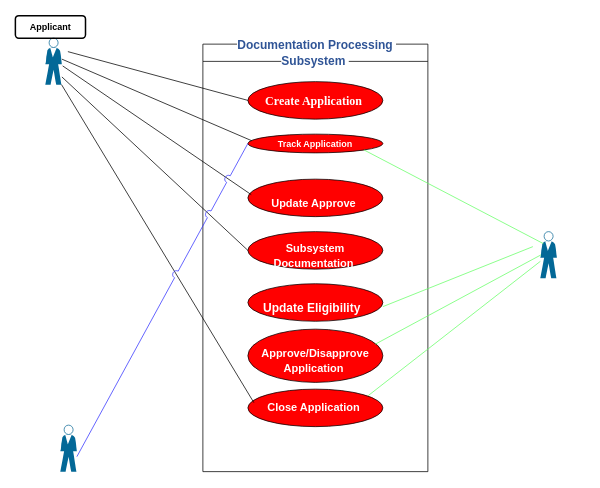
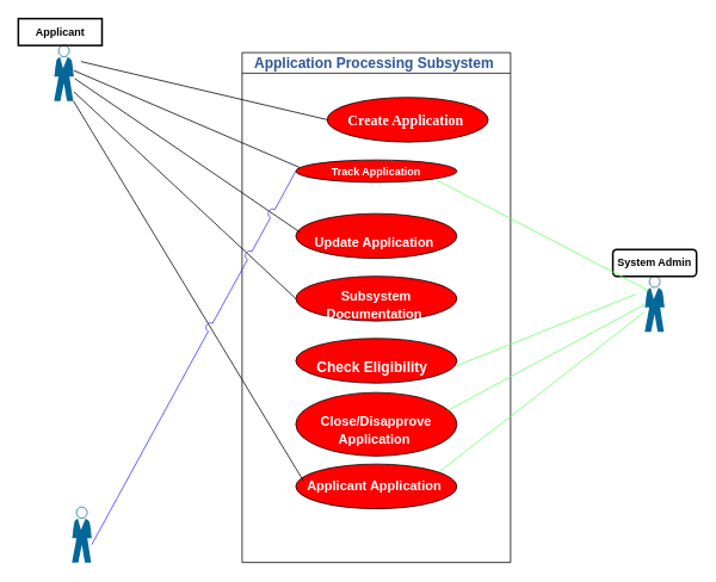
- <mxCell id="15" value="&lt;b&gt;Applicant&lt;/b&gt;" style="rounded=1;whiteSpace=wrap;html=1;strokeWidth=2;fillWeight=4;hachureGap=8;hachureAngle=45;fillColor=none;" vertex="1" parent="1"><mxGeometry x="20" y="20" width="93.5" height="30" as="geometry" /></mxCell>
+ <mxCell id="15" value="&lt;b&gt;Applicant&lt;/b&gt;" style="whiteSpace=wrap;html=1;strokeWidth=2;fillWeight=4;hachureGap=8;hachureAngle=45;fillColor=none;rounded=0;" vertex="1" parent="1"><mxGeometry x="20" y="20" width="93.5" height="30" as="geometry" /></mxCell>
- <mxCell id="2" value="&lt;span style=&quot;-webkit-user-drag: none; -webkit-tap-highlight-color: transparent; margin: 0px; padding: 0px; user-select: text; text-align: left; text-indent: 48px; white-space-collapse: preserve; background-color: rgb(255, 255, 255); color: rgb(47, 84, 150); font-size: 12pt; line-height: 20.504px; font-family: &amp;quot;Calibri Light&amp;quot;, &amp;quot;Calibri Light_EmbeddedFont&amp;quot;, &amp;quot;Calibri Light_MSFontService&amp;quot;, sans-serif; font-variant-ligatures: none !important;&quot; class=&quot;TextRun SCXW82312614 BCX0&quot; lang=&quot;EN-CA&quot; data-contrast=&quot;none&quot;&gt;&lt;span style=&quot;-webkit-user-drag: none; -webkit-tap-highlight-color: transparent; margin: 0px; padding: 0px; user-select: text;&quot; class=&quot;NormalTextRun SCXW82312614 BCX0&quot;&gt;Documentation Processing Subsystem&lt;/span&gt;&lt;/span&gt;&lt;span style=&quot;-webkit-user-drag: none; -webkit-tap-highlight-color: transparent; margin: 0px; padding: 0px; user-select: text; font-weight: 400; text-align: left; text-indent: 48px; white-space-collapse: preserve; background-color: rgb(255, 255, 255); font-size: 12pt; line-height: 20.504px; font-family: &amp;quot;Calibri Light&amp;quot;, &amp;quot;Calibri Light_EmbeddedFont&amp;quot;, &amp;quot;Calibri Light_MSFontService&amp;quot;, sans-serif; color: rgb(47, 84, 150);&quot; data-ccp-props=&quot;{&amp;quot;201341983&amp;quot;:0,&amp;quot;335559685&amp;quot;:1440,&amp;quot;335559731&amp;quot;:720,&amp;quot;335559739&amp;quot;:160,&amp;quot;335559740&amp;quot;:259}&quot; class=&quot;EOP SCXW82312614 BCX0&quot;&gt;&amp;nbsp;&lt;/span&gt;" style="swimlane;whiteSpace=wrap;html=1;" vertex="1" parent="1"><mxGeometry x="270" y="58" width="300" height="570" as="geometry" /></mxCell>
+ <mxCell id="2" value="&lt;span style=&quot;-webkit-user-drag: none; -webkit-tap-highlight-color: transparent; margin: 0px; padding: 0px; user-select: text; text-align: left; text-indent: 48px; white-space-collapse: preserve; background-color: rgb(255, 255, 255); color: rgb(47, 84, 150); font-size: 12pt; line-height: 20.504px; font-family: &amp;quot;Calibri Light&amp;quot;, &amp;quot;Calibri Light_EmbeddedFont&amp;quot;, &amp;quot;Calibri Light_MSFontService&amp;quot;, sans-serif; font-variant-ligatures: none !important;&quot; class=&quot;TextRun SCXW82312614 BCX0&quot; lang=&quot;EN-CA&quot; data-contrast=&quot;none&quot;&gt;&lt;span style=&quot;-webkit-user-drag: none; -webkit-tap-highlight-color: transparent; margin: 0px; padding: 0px; user-select: text;&quot; class=&quot;NormalTextRun SCXW82312614 BCX0&quot;&gt;Application Processing Subsystem&lt;/span&gt;&lt;/span&gt;&lt;span style=&quot;-webkit-user-drag: none; -webkit-tap-highlight-color: transparent; margin: 0px; padding: 0px; user-select: text; font-weight: 400; text-align: left; text-indent: 48px; white-space-collapse: preserve; background-color: rgb(255, 255, 255); font-size: 12pt; line-height: 20.504px; font-family: &amp;quot;Calibri Light&amp;quot;, &amp;quot;Calibri Light_EmbeddedFont&amp;quot;, &amp;quot;Calibri Light_MSFontService&amp;quot;, sans-serif; color: rgb(47, 84, 150);&quot; data-ccp-props=&quot;{&amp;quot;201341983&amp;quot;:0,&amp;quot;335559685&amp;quot;:1440,&amp;quot;335559731&amp;quot;:720,&amp;quot;335559739&amp;quot;:160,&amp;quot;335559740&amp;quot;:259}&quot; class=&quot;EOP SCXW82312614 BCX0&quot;&gt;&amp;nbsp;&lt;/span&gt;" style="swimlane;whiteSpace=wrap;html=1;" vertex="1" parent="1"><mxGeometry x="270" y="58" width="300" height="570" as="geometry" /></mxCell>
- <mxCell id="3" value="&lt;b&gt;&lt;font color=&quot;#ffffff&quot;&gt;&lt;span style=&quot;-webkit-user-drag: none; -webkit-tap-highlight-color: transparent; margin: 0px; padding: 0px; user-select: text; text-align: justify; white-space-collapse: preserve; font-size: 12pt; line-height: 27px; font-family: &amp;quot;Times New Roman&amp;quot;, &amp;quot;Times New Roman_EmbeddedFont&amp;quot;, &amp;quot;Times New Roman_MSFontService&amp;quot;, serif; font-variant-ligatures: none !important;&quot; class=&quot;TextRun SCXW160247096 BCX0&quot; lang=&quot;EN-CA&quot; data-contrast=&quot;auto&quot;&gt;&lt;span style=&quot;-webkit-user-drag: none; -webkit-tap-highlight-color: transparent; margin: 0px; padding: 0px; user-select: text;&quot; class=&quot;NormalTextRun SCXW160247096 BCX0&quot;&gt;Create Application&lt;/span&gt;&lt;/span&gt;&lt;span style=&quot;-webkit-user-drag: none; -webkit-tap-highlight-color: transparent; margin: 0px; padding: 0px; user-select: text; text-align: justify; white-space-collapse: preserve; font-size: 12pt; line-height: 27px; font-family: &amp;quot;Times New Roman&amp;quot;, &amp;quot;Times New Roman_EmbeddedFont&amp;quot;, &amp;quot;Times New Roman_MSFontService&amp;quot;, serif;&quot; data-ccp-props=&quot;{&amp;quot;201341983&amp;quot;:0,&amp;quot;335551550&amp;quot;:6,&amp;quot;335551620&amp;quot;:6,&amp;quot;335559740&amp;quot;:360}&quot; class=&quot;EOP SCXW160247096 BCX0&quot;&gt;&amp;nbsp;&lt;/span&gt;&lt;/font&gt;&lt;/b&gt;" style="ellipse;whiteSpace=wrap;html=1;fillColor=#FF0000;" vertex="1" parent="2"><mxGeometry x="60" y="50" width="180" height="50" as="geometry" /></mxCell>
+ <mxCell id="3" value="&lt;b&gt;&lt;font color=&quot;#ffffff&quot;&gt;&lt;span style=&quot;-webkit-user-drag: none; -webkit-tap-highlight-color: transparent; margin: 0px; padding: 0px; user-select: text; text-align: justify; white-space-collapse: preserve; font-size: 12pt; line-height: 27px; font-family: &amp;quot;Times New Roman&amp;quot;, &amp;quot;Times New Roman_EmbeddedFont&amp;quot;, &amp;quot;Times New Roman_MSFontService&amp;quot;, serif; font-variant-ligatures: none !important;&quot; class=&quot;TextRun SCXW160247096 BCX0&quot; lang=&quot;EN-CA&quot; data-contrast=&quot;auto&quot;&gt;&lt;span style=&quot;-webkit-user-drag: none; -webkit-tap-highlight-color: transparent; margin: 0px; padding: 0px; user-select: text;&quot; class=&quot;NormalTextRun SCXW160247096 BCX0&quot;&gt;Create Application&lt;/span&gt;&lt;/span&gt;&lt;span style=&quot;-webkit-user-drag: none; -webkit-tap-highlight-color: transparent; margin: 0px; padding: 0px; user-select: text; text-align: justify; white-space-collapse: preserve; font-size: 12pt; line-height: 27px; font-family: &amp;quot;Times New Roman&amp;quot;, &amp;quot;Times New Roman_EmbeddedFont&amp;quot;, &amp;quot;Times New Roman_MSFontService&amp;quot;, serif;&quot; data-ccp-props=&quot;{&amp;quot;201341983&amp;quot;:0,&amp;quot;335551550&amp;quot;:6,&amp;quot;335551620&amp;quot;:6,&amp;quot;335559740&amp;quot;:360}&quot; class=&quot;EOP SCXW160247096 BCX0&quot;&gt;&amp;nbsp;&lt;/span&gt;&lt;/font&gt;&lt;/b&gt;" style="ellipse;whiteSpace=wrap;html=1;fillColor=#FF0000;" vertex="1" parent="2"><mxGeometry x="95" y="50" width="180" height="50" as="geometry" /></mxCell>
- <mxCell id="6" value="&lt;font color=&quot;#ffffff&quot;&gt;&lt;b&gt;&lt;br&gt;&lt;span style=&quot;-webkit-user-drag: none; -webkit-tap-highlight-color: transparent; margin: 0px; padding: 0px; user-select: text; font-style: normal; font-variant-caps: normal; letter-spacing: normal; orphans: 2; text-align: justify; text-indent: 0px; text-transform: none; widows: 2; word-spacing: 0px; -webkit-text-stroke-width: 0px; white-space: pre-wrap; text-decoration-thickness: initial; text-decoration-style: initial; text-decoration-color: initial; font-size: 11pt; line-height: 19.275px; font-family: Calibri, Calibri_EmbeddedFont, Calibri_MSFontService, sans-serif; font-variant-ligatures: none !important;&quot; class=&quot;TextRun SCXW218827450 BCX0&quot; lang=&quot;EN-CA&quot; data-contrast=&quot;auto&quot;&gt;&lt;span style=&quot;-webkit-user-drag: none; -webkit-tap-highlight-color: transparent; margin: 0px; padding: 0px; user-select: text;&quot; class=&quot;NormalTextRun SCXW218827450 BCX0&quot;&gt;Update Approve&lt;/span&gt;&lt;/span&gt;&lt;span style=&quot;-webkit-user-drag: none; -webkit-tap-highlight-color: transparent; margin: 0px; padding: 0px; user-select: text; font-style: normal; font-variant-ligatures: normal; font-variant-caps: normal; letter-spacing: normal; orphans: 2; text-align: justify; text-indent: 0px; text-transform: none; widows: 2; word-spacing: 0px; -webkit-text-stroke-width: 0px; white-space: pre-wrap; text-decoration-thickness: initial; text-decoration-style: initial; text-decoration-color: initial; font-size: 11pt; line-height: 19.275px; font-family: Calibri, Calibri_EmbeddedFont, Calibri_MSFontService, sans-serif;&quot; data-ccp-props=&quot;{&amp;quot;134233117&amp;quot;:false,&amp;quot;134233118&amp;quot;:false,&amp;quot;201341983&amp;quot;:0,&amp;quot;335551550&amp;quot;:6,&amp;quot;335551620&amp;quot;:6,&amp;quot;335559685&amp;quot;:0,&amp;quot;335559737&amp;quot;:0,&amp;quot;335559738&amp;quot;:0,&amp;quot;335559739&amp;quot;:160,&amp;quot;335559740&amp;quot;:257}&quot; class=&quot;EOP SCXW218827450 BCX0&quot;&gt;&amp;nbsp;&lt;/span&gt;&lt;/b&gt;&lt;br&gt;&lt;/font&gt;" style="ellipse;whiteSpace=wrap;html=1;fillColor=#FF0000;" vertex="1" parent="2"><mxGeometry x="60" y="180" width="180" height="50" as="geometry" /></mxCell>
+ <mxCell id="6" value="&lt;font color=&quot;#ffffff&quot;&gt;&lt;b&gt;&lt;br&gt;&lt;span style=&quot;-webkit-user-drag: none; -webkit-tap-highlight-color: transparent; margin: 0px; padding: 0px; user-select: text; font-style: normal; font-variant-caps: normal; letter-spacing: normal; orphans: 2; text-align: justify; text-indent: 0px; text-transform: none; widows: 2; word-spacing: 0px; -webkit-text-stroke-width: 0px; white-space: pre-wrap; text-decoration-thickness: initial; text-decoration-style: initial; text-decoration-color: initial; font-size: 11pt; line-height: 19.275px; font-family: Calibri, Calibri_EmbeddedFont, Calibri_MSFontService, sans-serif; font-variant-ligatures: none !important;&quot; class=&quot;TextRun SCXW218827450 BCX0&quot; lang=&quot;EN-CA&quot; data-contrast=&quot;auto&quot;&gt;&lt;span style=&quot;-webkit-user-drag: none; -webkit-tap-highlight-color: transparent; margin: 0px; padding: 0px; user-select: text;&quot; class=&quot;NormalTextRun SCXW218827450 BCX0&quot;&gt;Update Application&lt;/span&gt;&lt;/span&gt;&lt;span style=&quot;-webkit-user-drag: none; -webkit-tap-highlight-color: transparent; margin: 0px; padding: 0px; user-select: text; font-style: normal; font-variant-ligatures: normal; font-variant-caps: normal; letter-spacing: normal; orphans: 2; text-align: justify; text-indent: 0px; text-transform: none; widows: 2; word-spacing: 0px; -webkit-text-stroke-width: 0px; white-space: pre-wrap; text-decoration-thickness: initial; text-decoration-style: initial; text-decoration-color: initial; font-size: 11pt; line-height: 19.275px; font-family: Calibri, Calibri_EmbeddedFont, Calibri_MSFontService, sans-serif;&quot; data-ccp-props=&quot;{&amp;quot;134233117&amp;quot;:false,&amp;quot;134233118&amp;quot;:false,&amp;quot;201341983&amp;quot;:0,&amp;quot;335551550&amp;quot;:6,&amp;quot;335551620&amp;quot;:6,&amp;quot;335559685&amp;quot;:0,&amp;quot;335559737&amp;quot;:0,&amp;quot;335559738&amp;quot;:0,&amp;quot;335559739&amp;quot;:160,&amp;quot;335559740&amp;quot;:257}&quot; class=&quot;EOP SCXW218827450 BCX0&quot;&gt;&amp;nbsp;&lt;/span&gt;&lt;/b&gt;&lt;br&gt;&lt;/font&gt;" style="ellipse;whiteSpace=wrap;html=1;fillColor=#FF0000;" vertex="1" parent="2"><mxGeometry x="60" y="180" width="180" height="50" as="geometry" /></mxCell>
+ <mxCell id="16" value="&lt;b&gt;System Admin&lt;/b&gt;" style="rounded=1;whiteSpace=wrap;html=1;strokeWidth=2;fillWeight=4;hachureGap=8;hachureAngle=45;fillColor=none;" vertex="1" parent="1"><mxGeometry x="684.25" y="278" width="93.5" height="30" as="geometry" /></mxCell>
- <mxCell id="4" value="&lt;b&gt;&lt;font color=&quot;#ffffff&quot;&gt;&lt;br&gt;&lt;span style=&quot;-webkit-user-drag: none; -webkit-tap-highlight-color: transparent; margin: 0px; padding: 0px; user-select: text; font-style: normal; font-variant-caps: normal; letter-spacing: normal; orphans: 2; text-align: justify; text-indent: 0px; text-transform: none; widows: 2; word-spacing: 0px; -webkit-text-stroke-width: 0px; white-space: pre-wrap; text-decoration-thickness: initial; text-decoration-style: initial; text-decoration-color: initial; font-size: 12pt; line-height: 28.5px; font-family: Calibri, Calibri_EmbeddedFont, Calibri_MSFontService, sans-serif; font-variant-ligatures: none !important;&quot; class=&quot;TextRun SCXW63928697 BCX0&quot; lang=&quot;EN-CA&quot; data-contrast=&quot;auto&quot;&gt;&lt;span style=&quot;-webkit-user-drag: none; -webkit-tap-highlight-color: transparent; margin: 0px; padding: 0px; user-select: text;&quot; class=&quot;NormalTextRun SCXW63928697 BCX0&quot;&gt;Update Eligibility &lt;/span&gt;&lt;/span&gt;&lt;span style=&quot;-webkit-user-drag: none; -webkit-tap-highlight-color: transparent; margin: 0px; padding: 0px; user-select: text; font-style: normal; font-variant-ligatures: normal; font-variant-caps: normal; letter-spacing: normal; orphans: 2; text-align: justify; text-indent: 0px; text-transform: none; widows: 2; word-spacing: 0px; -webkit-text-stroke-width: 0px; white-space: pre-wrap; text-decoration-thickness: initial; text-decoration-style: initial; text-decoration-color: initial; font-size: 12pt; line-height: 28.5px; font-family: Calibri, Calibri_EmbeddedFont, Calibri_MSFontService, sans-serif;&quot; data-ccp-props=&quot;{&amp;quot;201341983&amp;quot;:0,&amp;quot;335551550&amp;quot;:6,&amp;quot;335551620&amp;quot;:6,&amp;quot;335559740&amp;quot;:360}&quot; class=&quot;EOP SCXW63928697 BCX0&quot;&gt;&amp;nbsp;&lt;/span&gt;&lt;br&gt;&lt;/font&gt;&lt;/b&gt;" style="ellipse;whiteSpace=wrap;html=1;fillColor=#FF0000;" vertex="1" parent="2"><mxGeometry x="60" y="319.5" width="180" height="50" as="geometry" /></mxCell>
+ <mxCell id="4" value="&lt;b&gt;&lt;font color=&quot;#ffffff&quot;&gt;&lt;br&gt;&lt;span style=&quot;-webkit-user-drag: none; -webkit-tap-highlight-color: transparent; margin: 0px; padding: 0px; user-select: text; font-style: normal; font-variant-caps: normal; letter-spacing: normal; orphans: 2; text-align: justify; text-indent: 0px; text-transform: none; widows: 2; word-spacing: 0px; -webkit-text-stroke-width: 0px; white-space: pre-wrap; text-decoration-thickness: initial; text-decoration-style: initial; text-decoration-color: initial; font-size: 12pt; line-height: 28.5px; font-family: Calibri, Calibri_EmbeddedFont, Calibri_MSFontService, sans-serif; font-variant-ligatures: none !important;&quot; class=&quot;TextRun SCXW63928697 BCX0&quot; lang=&quot;EN-CA&quot; data-contrast=&quot;auto&quot;&gt;&lt;span style=&quot;-webkit-user-drag: none; -webkit-tap-highlight-color: transparent; margin: 0px; padding: 0px; user-select: text;&quot; class=&quot;NormalTextRun SCXW63928697 BCX0&quot;&gt;Check Eligibility &lt;/span&gt;&lt;/span&gt;&lt;span style=&quot;-webkit-user-drag: none; -webkit-tap-highlight-color: transparent; margin: 0px; padding: 0px; user-select: text; font-style: normal; font-variant-ligatures: normal; font-variant-caps: normal; letter-spacing: normal; orphans: 2; text-align: justify; text-indent: 0px; text-transform: none; widows: 2; word-spacing: 0px; -webkit-text-stroke-width: 0px; white-space: pre-wrap; text-decoration-thickness: initial; text-decoration-style: initial; text-decoration-color: initial; font-size: 12pt; line-height: 28.5px; font-family: Calibri, Calibri_EmbeddedFont, Calibri_MSFontService, sans-serif;&quot; data-ccp-props=&quot;{&amp;quot;201341983&amp;quot;:0,&amp;quot;335551550&amp;quot;:6,&amp;quot;335551620&amp;quot;:6,&amp;quot;335559740&amp;quot;:360}&quot; class=&quot;EOP SCXW63928697 BCX0&quot;&gt;&amp;nbsp;&lt;/span&gt;&lt;br&gt;&lt;/font&gt;&lt;/b&gt;" style="ellipse;whiteSpace=wrap;html=1;fillColor=#FF0000;" vertex="1" parent="2"><mxGeometry x="60" y="319.5" width="180" height="50" as="geometry" /></mxCell>
- <mxCell id="8" value="&lt;b&gt;&lt;font color=&quot;#ffffff&quot;&gt;&lt;br&gt;&lt;span style=&quot;-webkit-user-drag: none; -webkit-tap-highlight-color: transparent; margin: 0px; padding: 0px; user-select: text; font-style: normal; font-variant-caps: normal; letter-spacing: normal; orphans: 2; text-align: justify; text-indent: 0px; text-transform: none; widows: 2; word-spacing: 0px; -webkit-text-stroke-width: 0px; white-space: pre-wrap; text-decoration-thickness: initial; text-decoration-style: initial; text-decoration-color: initial; font-size: 11pt; line-height: 19.275px; font-family: Calibri, Calibri_EmbeddedFont, Calibri_MSFontService, sans-serif; font-variant-ligatures: none !important;&quot; class=&quot;TextRun SCXW69679106 BCX0&quot; lang=&quot;EN-CA&quot; data-contrast=&quot;auto&quot;&gt;&lt;span style=&quot;-webkit-user-drag: none; -webkit-tap-highlight-color: transparent; margin: 0px; padding: 0px; user-select: text;&quot; class=&quot;NormalTextRun SCXW69679106 BCX0&quot;&gt;Approve&lt;/span&gt;&lt;span style=&quot;-webkit-user-drag: none; -webkit-tap-highlight-color: transparent; margin: 0px; padding: 0px; user-select: text;&quot; class=&quot;NormalTextRun SCXW69679106 BCX0&quot;&gt;/Disapprove&lt;/span&gt;&lt;span style=&quot;-webkit-user-drag: none; -webkit-tap-highlight-color: transparent; margin: 0px; padding: 0px; user-select: text;&quot; class=&quot;NormalTextRun SCXW69679106 BCX0&quot;&gt; &lt;/span&gt;&lt;span style=&quot;-webkit-user-drag: none; -webkit-tap-highlight-color: transparent; margin: 0px; padding: 0px; user-select: text;&quot; class=&quot;NormalTextRun SCXW69679106 BCX0&quot;&gt;Application&lt;/span&gt;&lt;/span&gt;&lt;span style=&quot;-webkit-user-drag: none; -webkit-tap-highlight-color: transparent; margin: 0px; padding: 0px; user-select: text; font-style: normal; font-variant-ligatures: normal; font-variant-caps: normal; letter-spacing: normal; orphans: 2; text-align: justify; text-indent: 0px; text-transform: none; widows: 2; word-spacing: 0px; -webkit-text-stroke-width: 0px; white-space: pre-wrap; text-decoration-thickness: initial; text-decoration-style: initial; text-decoration-color: initial; font-size: 11pt; line-height: 19.275px; font-family: Calibri, Calibri_EmbeddedFont, Calibri_MSFontService, sans-serif;&quot; data-ccp-props=&quot;{&amp;quot;134233117&amp;quot;:false,&amp;quot;134233118&amp;quot;:false,&amp;quot;201341983&amp;quot;:0,&amp;quot;335551550&amp;quot;:6,&amp;quot;335551620&amp;quot;:6,&amp;quot;335559685&amp;quot;:0,&amp;quot;335559737&amp;quot;:0,&amp;quot;335559738&amp;quot;:0,&amp;quot;335559739&amp;quot;:160,&amp;quot;335559740&amp;quot;:257}&quot; class=&quot;EOP SCXW69679106 BCX0&quot;&gt;&amp;nbsp;&lt;/span&gt;&lt;br&gt;&lt;/font&gt;&lt;/b&gt;" style="ellipse;whiteSpace=wrap;html=1;fillColor=#FF0000;" vertex="1" parent="2"><mxGeometry x="60" y="380" width="180" height="71" as="geometry" /></mxCell>
+ <mxCell id="8" value="&lt;b&gt;&lt;font color=&quot;#ffffff&quot;&gt;&lt;br&gt;&lt;span style=&quot;-webkit-user-drag: none; -webkit-tap-highlight-color: transparent; margin: 0px; padding: 0px; user-select: text; font-style: normal; font-variant-caps: normal; letter-spacing: normal; orphans: 2; text-align: justify; text-indent: 0px; text-transform: none; widows: 2; word-spacing: 0px; -webkit-text-stroke-width: 0px; white-space: pre-wrap; text-decoration-thickness: initial; text-decoration-style: initial; text-decoration-color: initial; font-size: 11pt; line-height: 19.275px; font-family: Calibri, Calibri_EmbeddedFont, Calibri_MSFontService, sans-serif; font-variant-ligatures: none !important;&quot; class=&quot;TextRun SCXW69679106 BCX0&quot; lang=&quot;EN-CA&quot; data-contrast=&quot;auto&quot;&gt;&lt;span style=&quot;-webkit-user-drag: none; -webkit-tap-highlight-color: transparent; margin: 0px; padding: 0px; user-select: text;&quot; class=&quot;NormalTextRun SCXW69679106 BCX0&quot;&gt;Close&lt;/span&gt;&lt;span style=&quot;-webkit-user-drag: none; -webkit-tap-highlight-color: transparent; margin: 0px; padding: 0px; user-select: text;&quot; class=&quot;NormalTextRun SCXW69679106 BCX0&quot;&gt;/Disapprove&lt;/span&gt;&lt;span style=&quot;-webkit-user-drag: none; -webkit-tap-highlight-color: transparent; margin: 0px; padding: 0px; user-select: text;&quot; class=&quot;NormalTextRun SCXW69679106 BCX0&quot;&gt; &lt;/span&gt;&lt;span style=&quot;-webkit-user-drag: none; -webkit-tap-highlight-color: transparent; margin: 0px; padding: 0px; user-select: text;&quot; class=&quot;NormalTextRun SCXW69679106 BCX0&quot;&gt;Application&lt;/span&gt;&lt;/span&gt;&lt;span style=&quot;-webkit-user-drag: none; -webkit-tap-highlight-color: transparent; margin: 0px; padding: 0px; user-select: text; font-style: normal; font-variant-ligatures: normal; font-variant-caps: normal; letter-spacing: normal; orphans: 2; text-align: justify; text-indent: 0px; text-transform: none; widows: 2; word-spacing: 0px; -webkit-text-stroke-width: 0px; white-space: pre-wrap; text-decoration-thickness: initial; text-decoration-style: initial; text-decoration-color: initial; font-size: 11pt; line-height: 19.275px; font-family: Calibri, Calibri_EmbeddedFont, Calibri_MSFontService, sans-serif;&quot; data-ccp-props=&quot;{&amp;quot;134233117&amp;quot;:false,&amp;quot;134233118&amp;quot;:false,&amp;quot;201341983&amp;quot;:0,&amp;quot;335551550&amp;quot;:6,&amp;quot;335551620&amp;quot;:6,&amp;quot;335559685&amp;quot;:0,&amp;quot;335559737&amp;quot;:0,&amp;quot;335559738&amp;quot;:0,&amp;quot;335559739&amp;quot;:160,&amp;quot;335559740&amp;quot;:257}&quot; class=&quot;EOP SCXW69679106 BCX0&quot;&gt;&amp;nbsp;&lt;/span&gt;&lt;br&gt;&lt;/font&gt;&lt;/b&gt;" style="ellipse;whiteSpace=wrap;html=1;fillColor=#FF0000;" vertex="1" parent="2"><mxGeometry x="60" y="380" width="180" height="71" as="geometry" /></mxCell>
- <mxCell id="9" value="&lt;b&gt;&lt;font color=&quot;#ffffff&quot;&gt;&lt;span style=&quot;-webkit-user-drag: none; -webkit-tap-highlight-color: transparent; margin: 0px; padding: 0px; user-select: text; text-align: justify; white-space-collapse: preserve; font-size: 11pt; line-height: 19.275px; font-family: Calibri, Calibri_EmbeddedFont, Calibri_MSFontService, sans-serif; font-variant-ligatures: none !important;&quot; class=&quot;TextRun SCXW146942056 BCX0&quot; lang=&quot;EN-CA&quot; data-contrast=&quot;auto&quot;&gt;&lt;span style=&quot;-webkit-user-drag: none; -webkit-tap-highlight-color: transparent; margin: 0px; padding: 0px; user-select: text;&quot; class=&quot;NormalTextRun SCXW146942056 BCX0&quot;&gt;Close Application&lt;/span&gt;&lt;/span&gt;&lt;span style=&quot;-webkit-user-drag: none; -webkit-tap-highlight-color: transparent; margin: 0px; padding: 0px; user-select: text; text-align: justify; white-space-collapse: preserve; font-size: 11pt; line-height: 19.275px; font-family: Calibri, Calibri_EmbeddedFont, Calibri_MSFontService, sans-serif;&quot; data-ccp-props=&quot;{&amp;quot;134233117&amp;quot;:false,&amp;quot;134233118&amp;quot;:false,&amp;quot;201341983&amp;quot;:0,&amp;quot;335551550&amp;quot;:6,&amp;quot;335551620&amp;quot;:6,&amp;quot;335559685&amp;quot;:0,&amp;quot;335559737&amp;quot;:0,&amp;quot;335559738&amp;quot;:0,&amp;quot;335559739&amp;quot;:160,&amp;quot;335559740&amp;quot;:257}&quot; class=&quot;EOP SCXW146942056 BCX0&quot;&gt;&amp;nbsp;&lt;/span&gt;&lt;/font&gt;&lt;/b&gt;" style="ellipse;whiteSpace=wrap;html=1;fillColor=#FF0000;" vertex="1" parent="2"><mxGeometry x="60" y="460" width="180" height="50" as="geometry" /></mxCell>
+ <mxCell id="9" value="&lt;b&gt;&lt;font color=&quot;#ffffff&quot;&gt;&lt;span style=&quot;-webkit-user-drag: none; -webkit-tap-highlight-color: transparent; margin: 0px; padding: 0px; user-select: text; text-align: justify; white-space-collapse: preserve; font-size: 11pt; line-height: 19.275px; font-family: Calibri, Calibri_EmbeddedFont, Calibri_MSFontService, sans-serif; font-variant-ligatures: none !important;&quot; class=&quot;TextRun SCXW146942056 BCX0&quot; lang=&quot;EN-CA&quot; data-contrast=&quot;auto&quot;&gt;&lt;span style=&quot;-webkit-user-drag: none; -webkit-tap-highlight-color: transparent; margin: 0px; padding: 0px; user-select: text;&quot; class=&quot;NormalTextRun SCXW146942056 BCX0&quot;&gt;Applicant Application&lt;/span&gt;&lt;/span&gt;&lt;span style=&quot;-webkit-user-drag: none; -webkit-tap-highlight-color: transparent; margin: 0px; padding: 0px; user-select: text; text-align: justify; white-space-collapse: preserve; font-size: 11pt; line-height: 19.275px; font-family: Calibri, Calibri_EmbeddedFont, Calibri_MSFontService, sans-serif;&quot; data-ccp-props=&quot;{&amp;quot;134233117&amp;quot;:false,&amp;quot;134233118&amp;quot;:false,&amp;quot;201341983&amp;quot;:0,&amp;quot;335551550&amp;quot;:6,&amp;quot;335551620&amp;quot;:6,&amp;quot;335559685&amp;quot;:0,&amp;quot;335559737&amp;quot;:0,&amp;quot;335559738&amp;quot;:0,&amp;quot;335559739&amp;quot;:160,&amp;quot;335559740&amp;quot;:257}&quot; class=&quot;EOP SCXW146942056 BCX0&quot;&gt;&amp;nbsp;&lt;/span&gt;&lt;/font&gt;&lt;/b&gt;" style="ellipse;whiteSpace=wrap;html=1;fillColor=#FF0000;" vertex="1" parent="2"><mxGeometry x="60" y="460" width="180" height="50" as="geometry" /></mxCell>
